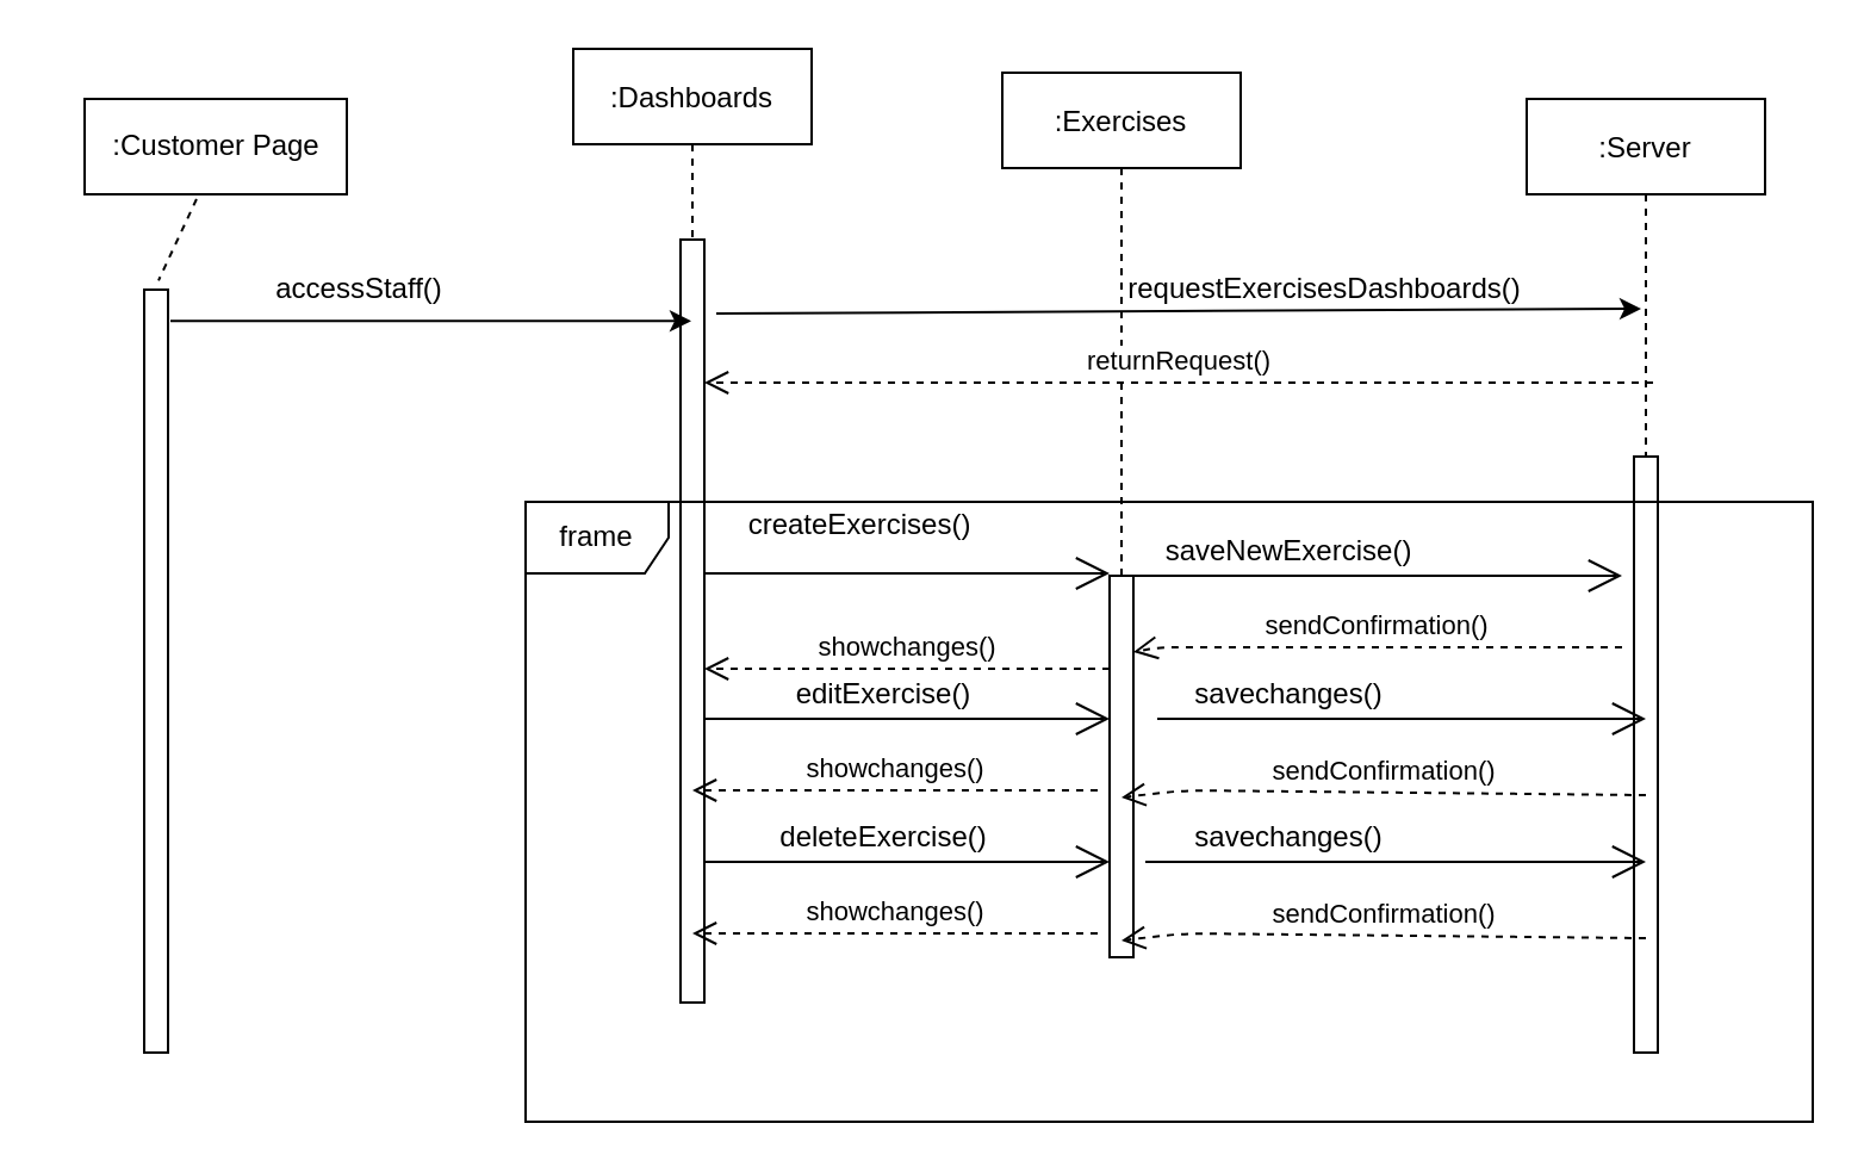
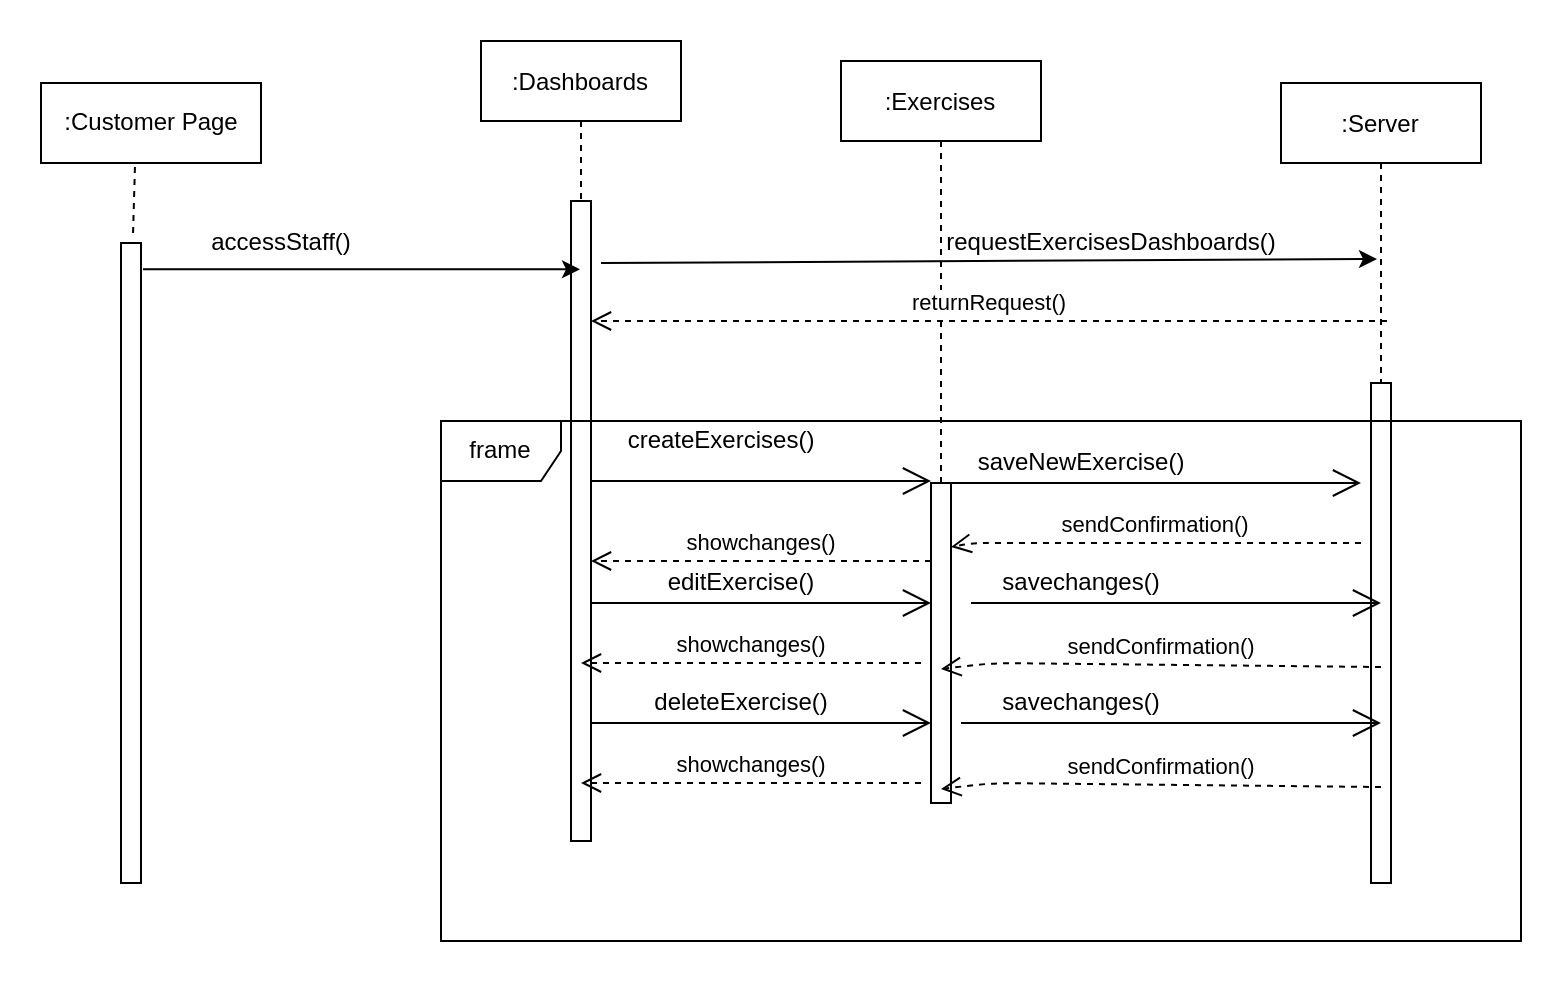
- <mxCell id="7" value=":Customer Page" style="html=1;" vertex="1" parent="1"><mxGeometry x="35" y="41" width="110" height="40" as="geometry" /></mxCell>
+ <mxCell id="7" value=":Customer Page" style="html=1;" vertex="1" parent="1"><mxGeometry x="20" y="41" width="110" height="40" as="geometry" /></mxCell>
- <mxCell id="11" value="accessStaff()" style="text;html=1;align=center;verticalAlign=middle;resizable=0;points=[];autosize=1;strokeColor=none;" vertex="1" parent="1"><mxGeometry x="105" y="111" width="90" height="20" as="geometry" /></mxCell>
+ <mxCell id="11" value="accessStaff()" style="text;html=1;align=center;verticalAlign=middle;resizable=0;points=[];autosize=1;strokeColor=none;" vertex="1" parent="1"><mxGeometry x="95" y="111" width="90" height="20" as="geometry" /></mxCell>
